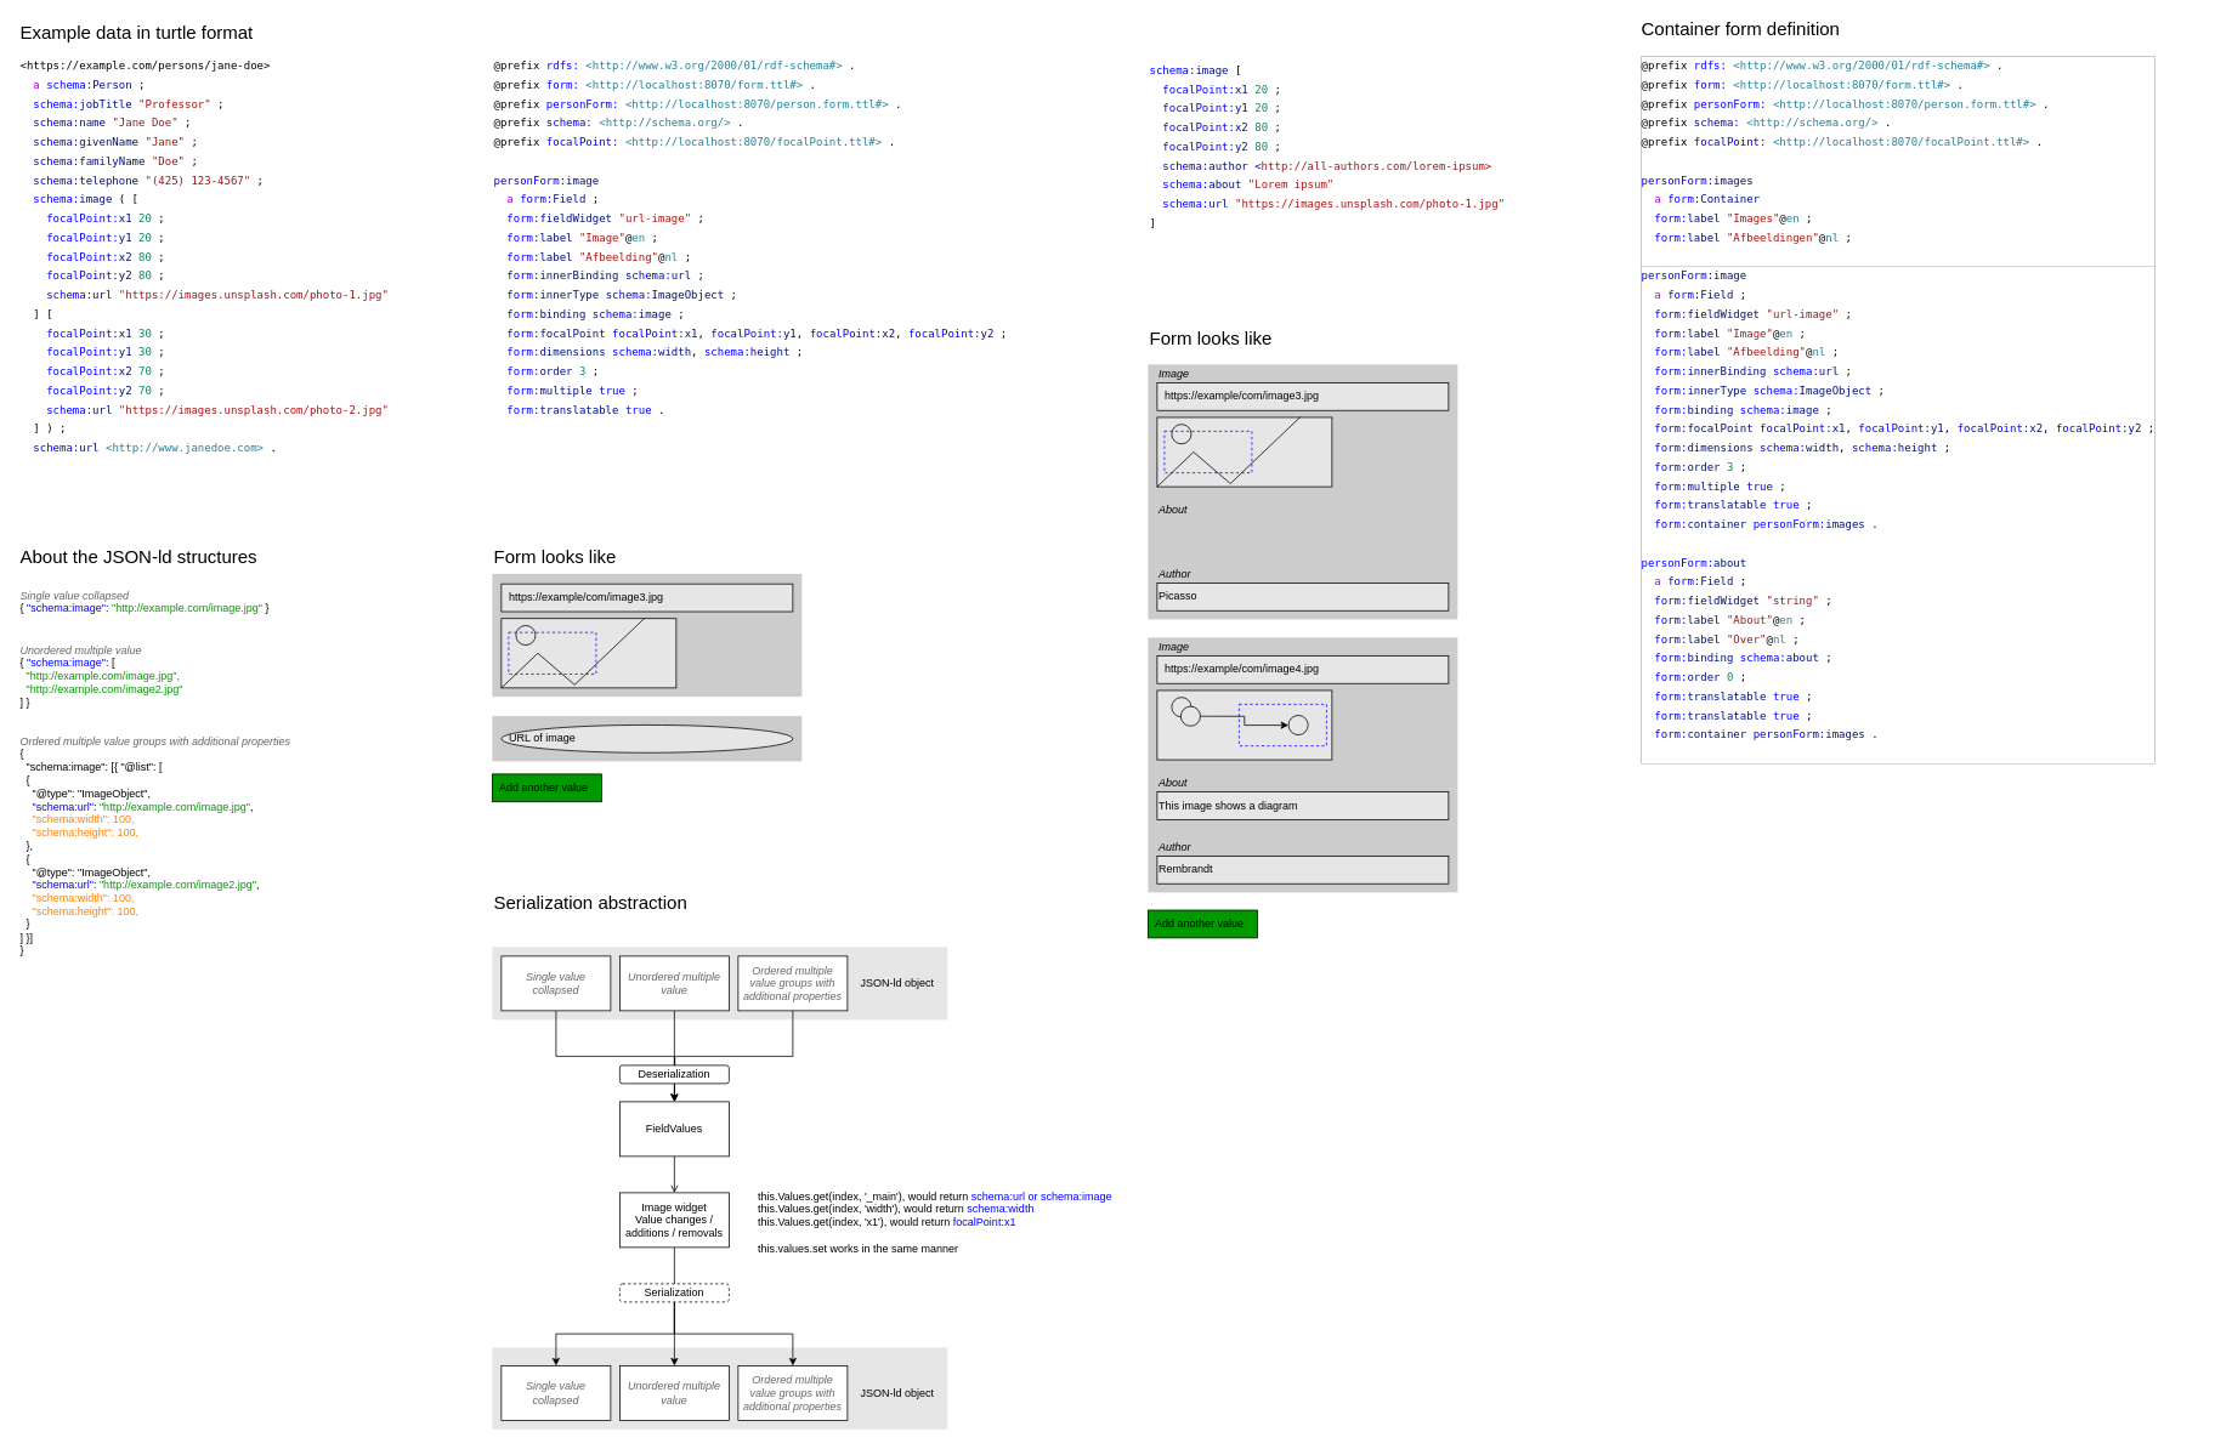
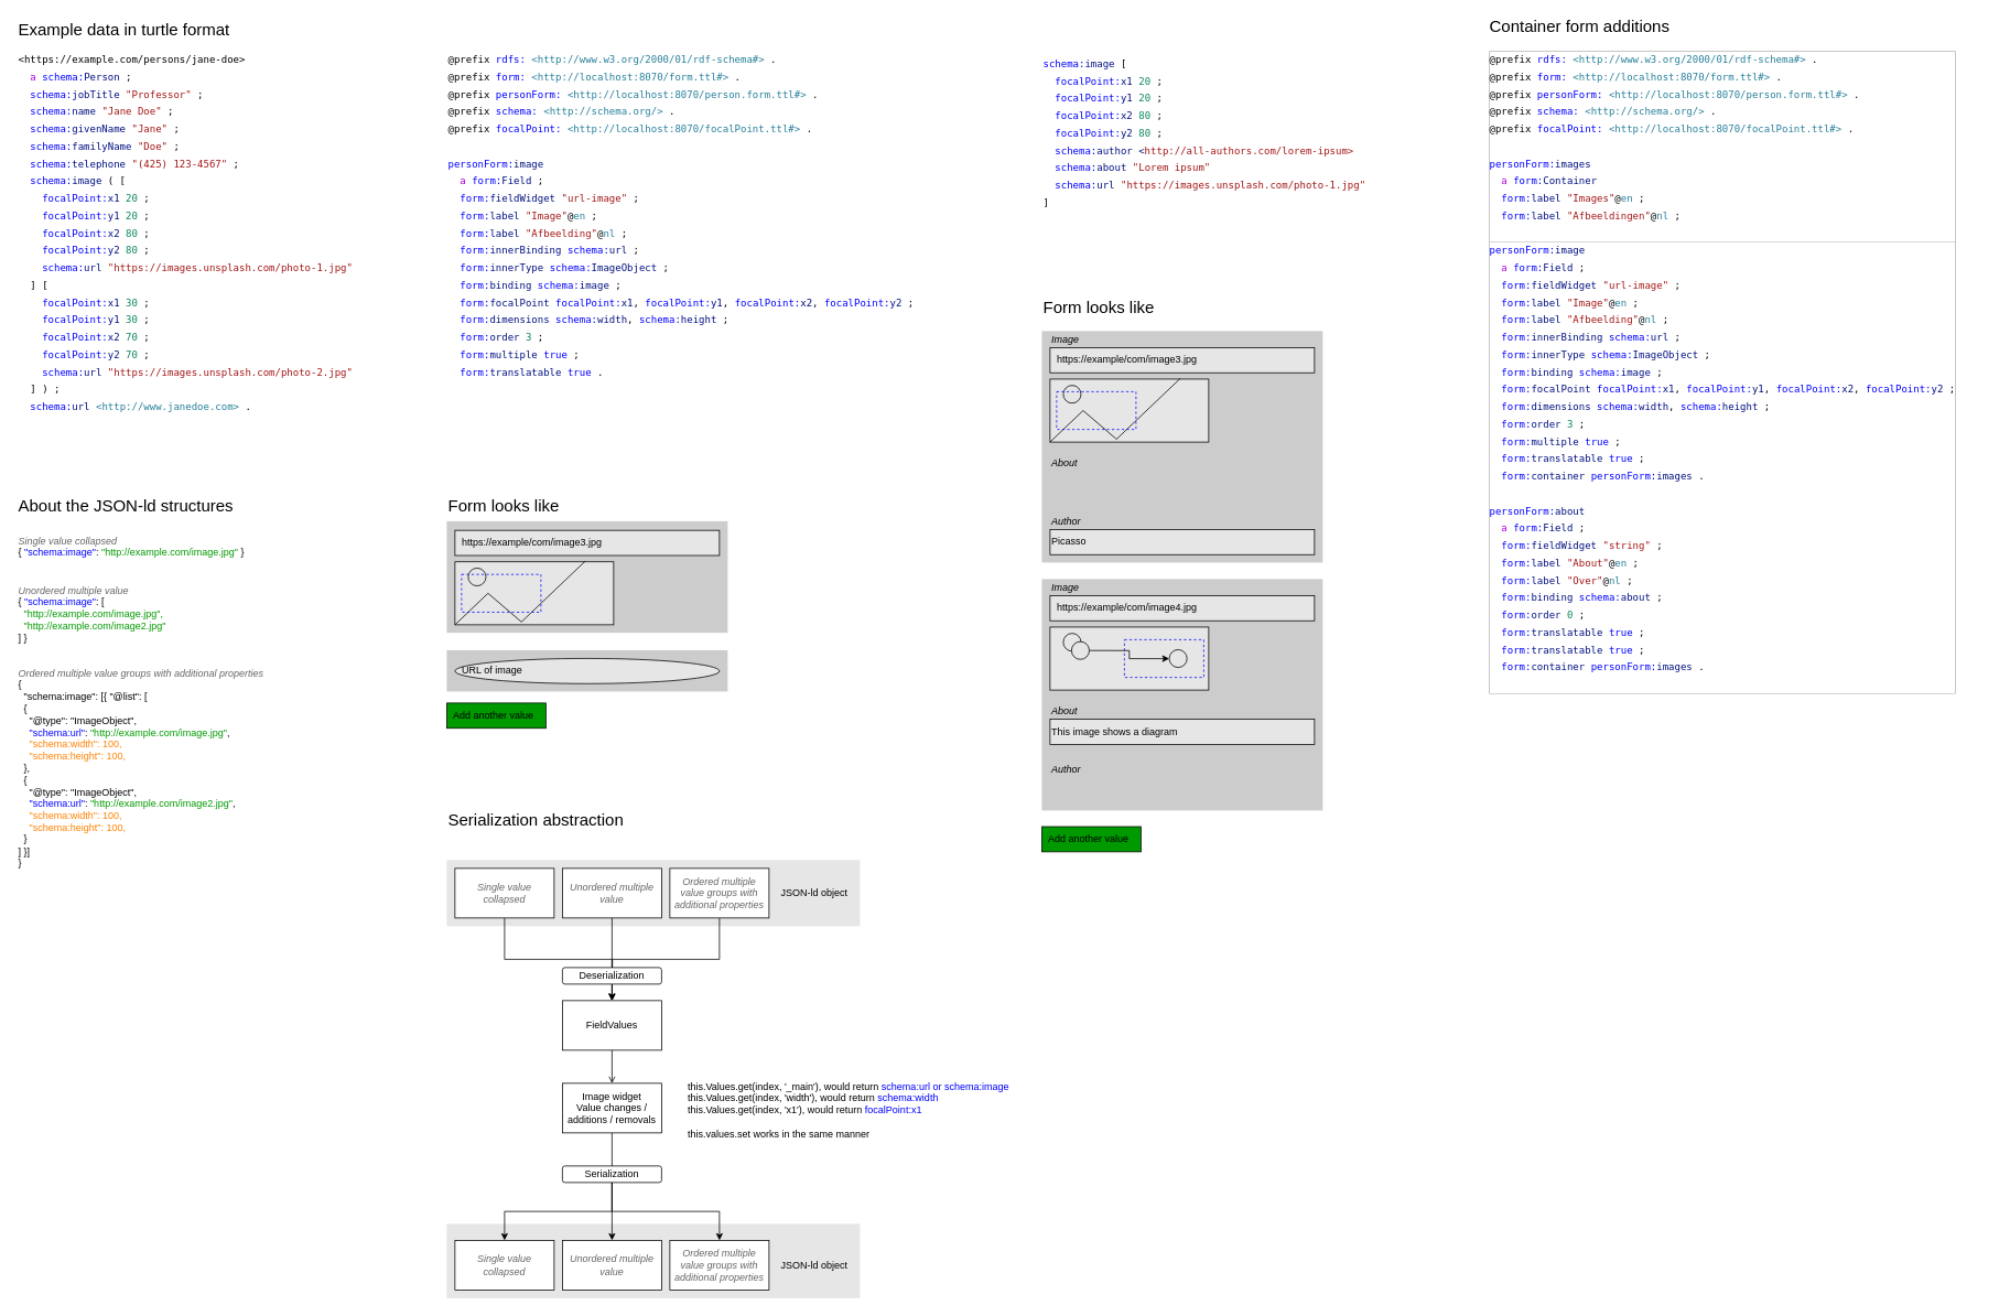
- <mxCell id="75" value="&lt;font style=&quot;font-size: 20px&quot;&gt;Container form definition&lt;/font&gt;" style="text;html=1;strokeColor=none;fillColor=none;align=left;verticalAlign=middle;whiteSpace=wrap;rounded=0;" vertex="1" parent="1"><mxGeometry x="1800" y="20" width="310" height="20" as="geometry" /></mxCell>
+ <mxCell id="75" value="&lt;font style=&quot;font-size: 20px&quot;&gt;Container form additions&lt;/font&gt;" style="text;html=1;strokeColor=none;fillColor=none;align=left;verticalAlign=middle;whiteSpace=wrap;rounded=0;" vertex="1" parent="1"><mxGeometry x="1800" y="20" width="310" height="20" as="geometry" /></mxCell>
- <mxCell id="60" value="Rembrandt" style="rounded=0;whiteSpace=wrap;html=1;fillColor=#E6E6E6;align=left;" vertex="1" parent="50"><mxGeometry x="10" y="240" width="320" height="30.476" as="geometry" /></mxCell>
- <mxCell id="23" value="Serialization" style="rounded=1;whiteSpace=wrap;html=1;align=center;dashed=1;" vertex="1" parent="1"><mxGeometry x="680" y="1410" width="120" height="20" as="geometry" /></mxCell>
+ <mxCell id="23" value="Serialization" style="rounded=1;whiteSpace=wrap;html=1;align=center;" vertex="1" parent="1"><mxGeometry x="680" y="1410" width="120" height="20" as="geometry" /></mxCell>
